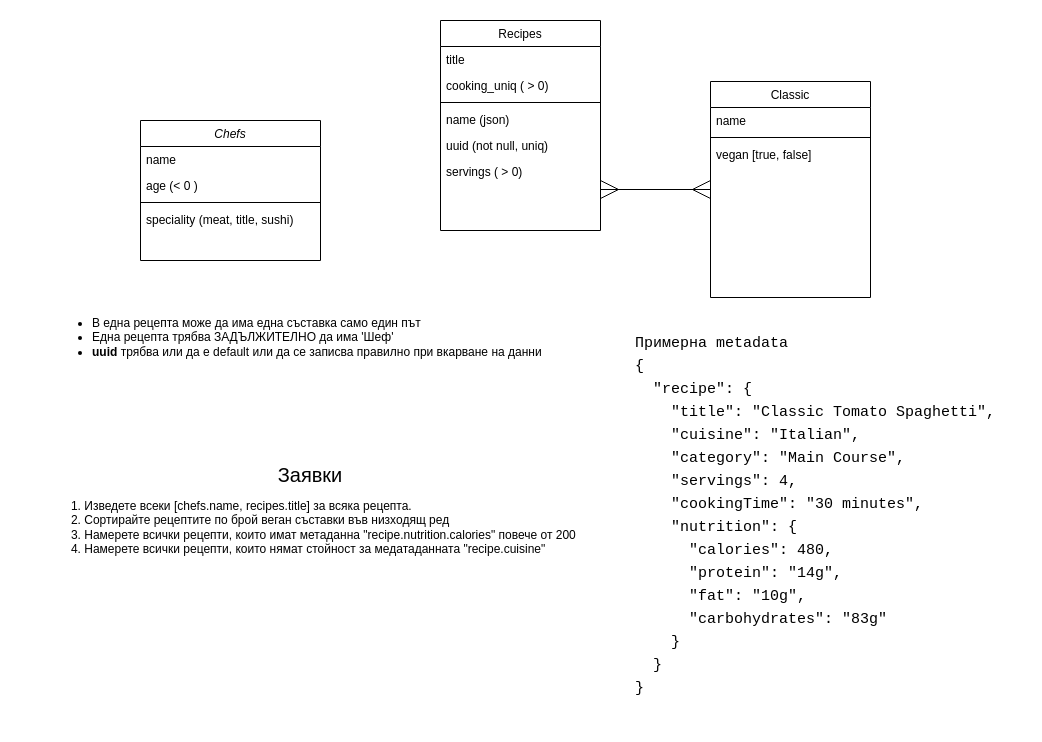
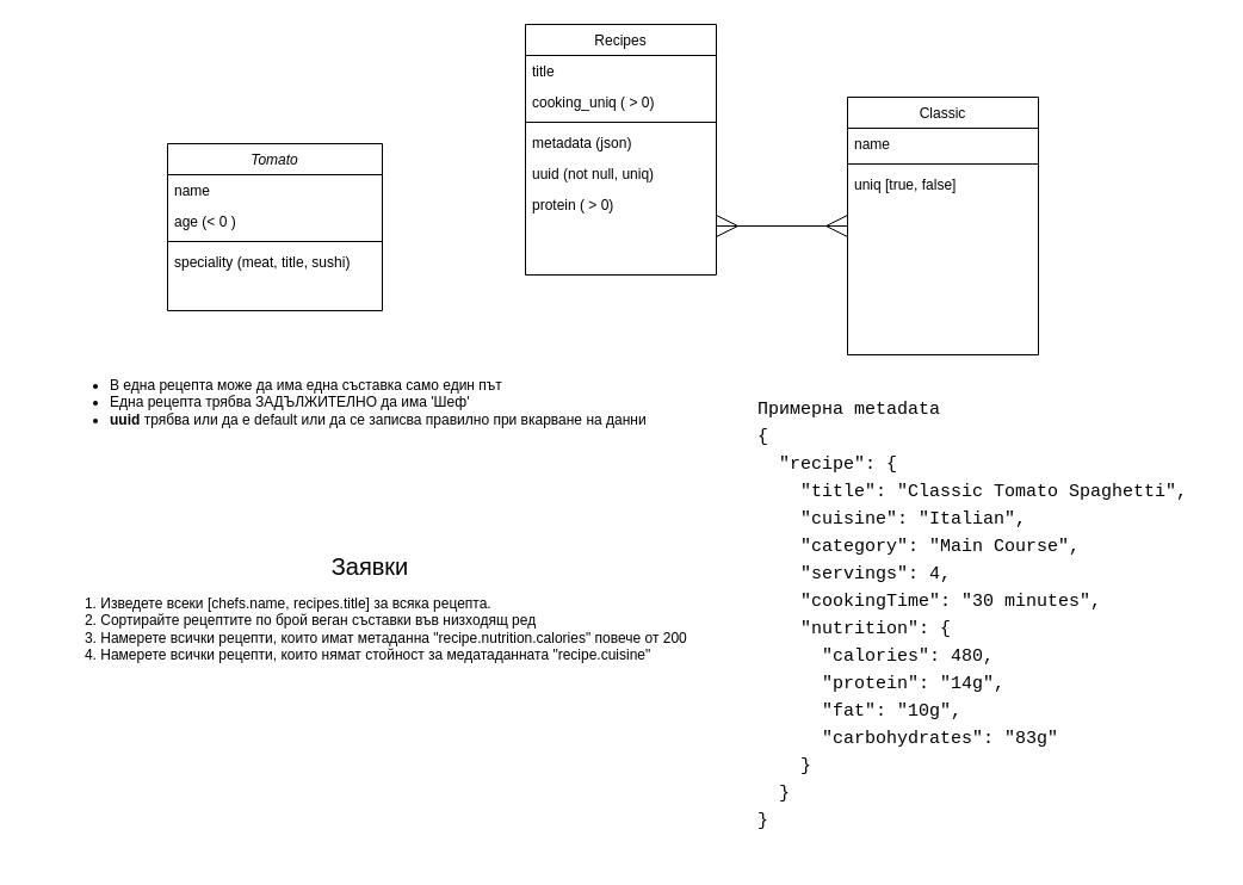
- <mxCell id="11" value="name (json)" style="text;align=left;verticalAlign=top;spacingLeft=4;spacingRight=4;overflow=hidden;rotatable=0;points=[[0,0.5],[1,0.5]];portConstraint=eastwest;rounded=0;shadow=0;html=0;" vertex="1" parent="7"><mxGeometry y="86" width="160" height="26" as="geometry" /></mxCell>
+ <mxCell id="11" value="metadata (json)" style="text;align=left;verticalAlign=top;spacingLeft=4;spacingRight=4;overflow=hidden;rotatable=0;points=[[0,0.5],[1,0.5]];portConstraint=eastwest;rounded=0;shadow=0;html=0;" vertex="1" parent="7"><mxGeometry y="86" width="160" height="26" as="geometry" /></mxCell>
- <mxCell id="2" value="Chefs" style="swimlane;fontStyle=2;align=center;verticalAlign=top;childLayout=stackLayout;horizontal=1;startSize=26;horizontalStack=0;resizeParent=1;resizeLast=0;collapsible=1;marginBottom=0;rounded=0;shadow=0;strokeWidth=1;" parent="1" vertex="1"><mxGeometry x="140" y="120" width="180" height="140" as="geometry"><mxRectangle x="230" y="140" width="160" height="26" as="alternateBounds" /></mxGeometry></mxCell>
+ <mxCell id="2" value="Tomato" style="swimlane;fontStyle=2;align=center;verticalAlign=top;childLayout=stackLayout;horizontal=1;startSize=26;horizontalStack=0;resizeParent=1;resizeLast=0;collapsible=1;marginBottom=0;rounded=0;shadow=0;strokeWidth=1;" parent="1" vertex="1"><mxGeometry x="140" y="120" width="180" height="140" as="geometry"><mxRectangle x="230" y="140" width="160" height="26" as="alternateBounds" /></mxGeometry></mxCell>
- <mxCell id="18" value="vegan [true, false]" style="text;align=left;verticalAlign=top;spacingLeft=4;spacingRight=4;overflow=hidden;rotatable=0;points=[[0,0.5],[1,0.5]];portConstraint=eastwest;" vertex="1" parent="15"><mxGeometry y="60" width="160" height="26" as="geometry" /></mxCell>
+ <mxCell id="18" value="uniq [true, false]" style="text;align=left;verticalAlign=top;spacingLeft=4;spacingRight=4;overflow=hidden;rotatable=0;points=[[0,0.5],[1,0.5]];portConstraint=eastwest;" vertex="1" parent="15"><mxGeometry y="60" width="160" height="26" as="geometry" /></mxCell>
- <mxCell id="13" value="servings ( &gt; 0)" style="text;align=left;verticalAlign=top;spacingLeft=4;spacingRight=4;overflow=hidden;rotatable=0;points=[[0,0.5],[1,0.5]];portConstraint=eastwest;rounded=0;shadow=0;html=0;" vertex="1" parent="7"><mxGeometry y="138" width="160" height="26" as="geometry" /></mxCell>
+ <mxCell id="13" value="protein ( &gt; 0)" style="text;align=left;verticalAlign=top;spacingLeft=4;spacingRight=4;overflow=hidden;rotatable=0;points=[[0,0.5],[1,0.5]];portConstraint=eastwest;rounded=0;shadow=0;html=0;" vertex="1" parent="7"><mxGeometry y="138" width="160" height="26" as="geometry" /></mxCell>
